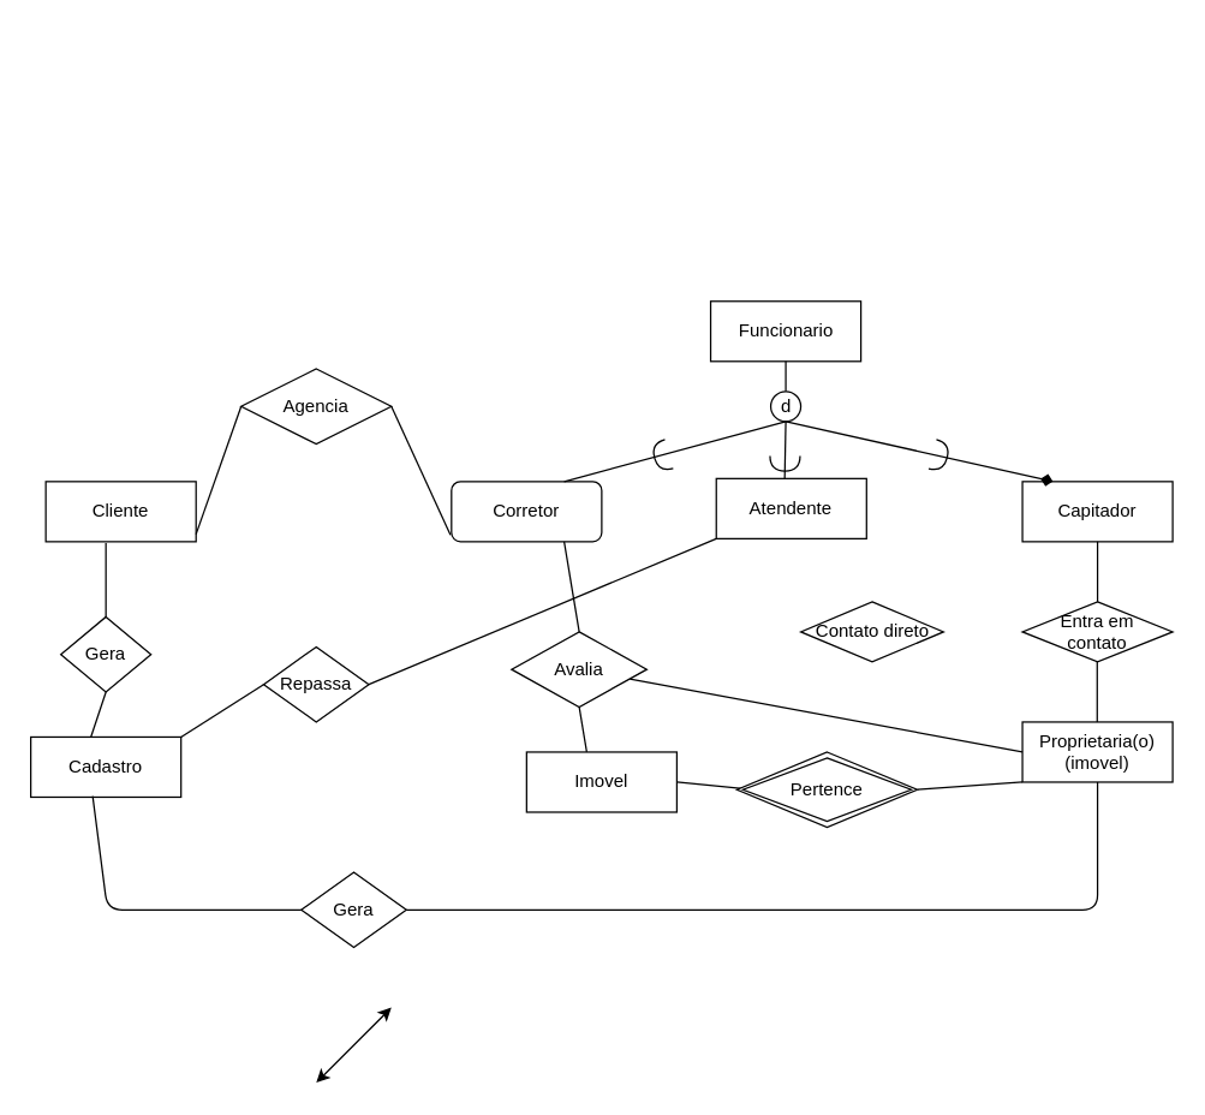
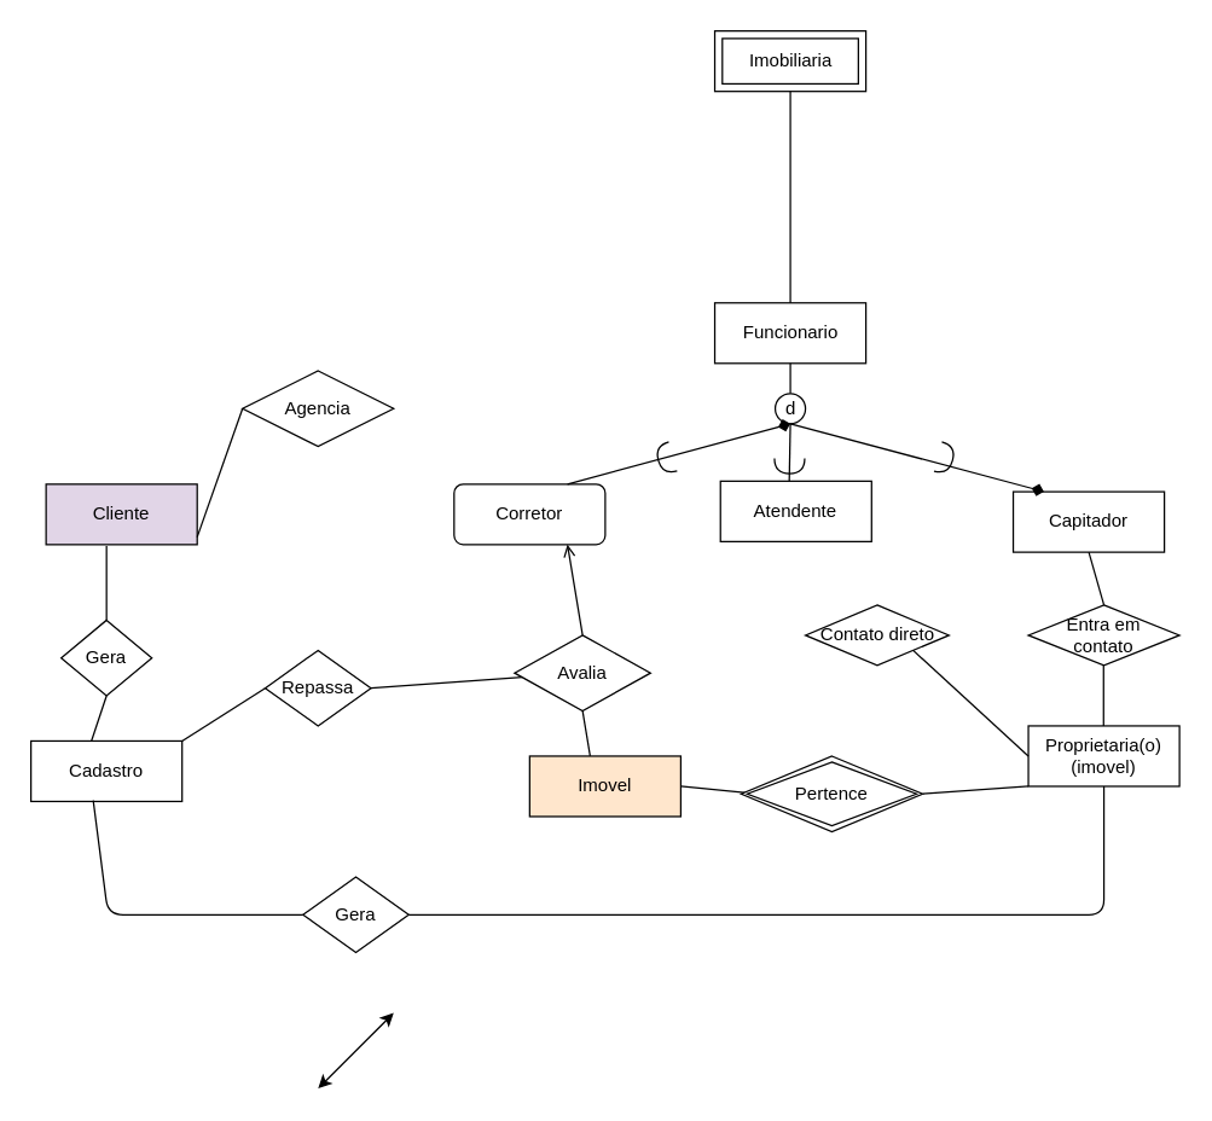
+ <mxCell id="3" value="Imobiliaria" style="shape=ext;margin=3;double=1;whiteSpace=wrap;html=1;align=center;" parent="1" vertex="1"><mxGeometry x="472.5" y="20" width="100" height="40" as="geometry" /></mxCell>
+ <mxCell id="8" value="" style="endArrow=none;html=1;entryX=0.5;entryY=1;entryDx=0;entryDy=0;exitX=0.5;exitY=0;exitDx=0;exitDy=0;" parent="1" source="4" target="3" edge="1"><mxGeometry width="50" height="50" relative="1" as="geometry"><mxPoint x="500" y="210" as="sourcePoint" /><mxPoint x="550" y="160" as="targetPoint" /></mxGeometry></mxCell>
- <mxCell id="12" value="" style="endArrow=none;html=1;entryX=0.5;entryY=1;entryDx=0;entryDy=0;exitX=0.75;exitY=0;exitDx=0;exitDy=0;" parent="1" source="6" target="10" edge="1"><mxGeometry width="50" height="50" relative="1" as="geometry"><mxPoint x="485" y="320" as="sourcePoint" /><mxPoint x="525.02" y="280" as="targetPoint" /></mxGeometry></mxCell>
+ <mxCell id="12" value="" style="endArrow=diamond;html=1;entryX=0.5;entryY=1;entryDx=0;entryDy=0;exitX=0.75;exitY=0;exitDx=0;exitDy=0;" parent="1" source="6" target="10" edge="1"><mxGeometry width="50" height="50" relative="1" as="geometry"><mxPoint x="485" y="320" as="sourcePoint" /><mxPoint x="525.02" y="280" as="targetPoint" /></mxGeometry></mxCell>
- <mxCell id="26" value="" style="endArrow=none;html=1;entryX=-0.007;entryY=0.889;entryDx=0;entryDy=0;exitX=1;exitY=0.5;exitDx=0;exitDy=0;entryPerimeter=0;" parent="1" source="25" target="6" edge="1"><mxGeometry width="50" height="50" relative="1" as="geometry"><mxPoint x="320" y="410" as="sourcePoint" /><mxPoint x="370" y="360" as="targetPoint" /></mxGeometry></mxCell>
- <mxCell id="15" value="Cliente&lt;br&gt;" style="whiteSpace=wrap;html=1;align=center;strokeWidth=1;" parent="1" vertex="1"><mxGeometry x="30" y="320" width="100" height="40" as="geometry" /></mxCell>
+ <mxCell id="15" value="Cliente&lt;br&gt;" style="whiteSpace=wrap;html=1;align=center;strokeWidth=1;fillColor=#e1d5e7;" parent="1" vertex="1"><mxGeometry x="30" y="320" width="100" height="40" as="geometry" /></mxCell>
- <mxCell id="5" value="Capitador&lt;br&gt;" style="whiteSpace=wrap;html=1;align=center;" parent="1" vertex="1"><mxGeometry x="680" y="320" width="100" height="40" as="geometry" /></mxCell>
+ <mxCell id="5" value="Capitador&lt;br&gt;" style="whiteSpace=wrap;html=1;align=center;" parent="1" vertex="1"><mxGeometry x="670" y="325" width="100" height="40" as="geometry" /></mxCell>
- <mxCell id="29" value="" style="endArrow=none;html=1;entryX=0.75;entryY=1;entryDx=0;entryDy=0;exitX=0.5;exitY=0;exitDx=0;exitDy=0;" parent="1" source="28" target="6" edge="1"><mxGeometry width="50" height="50" relative="1" as="geometry"><mxPoint x="340" y="420" as="sourcePoint" /><mxPoint x="390" y="370" as="targetPoint" /></mxGeometry></mxCell>
+ <mxCell id="29" value="" style="endArrow=open;html=1;entryX=0.75;entryY=1;entryDx=0;entryDy=0;exitX=0.5;exitY=0;exitDx=0;exitDy=0;" parent="1" source="28" target="6" edge="1"><mxGeometry width="50" height="50" relative="1" as="geometry"><mxPoint x="340" y="420" as="sourcePoint" /><mxPoint x="390" y="370" as="targetPoint" /></mxGeometry></mxCell>
- <mxCell id="42" value="" style="endArrow=none;html=1;entryX=0;entryY=1;entryDx=0;entryDy=0;exitX=1;exitY=0.5;exitDx=0;exitDy=0;" parent="1" source="40" target="17" edge="1"><mxGeometry width="50" height="50" relative="1" as="geometry"><mxPoint x="250" y="450" as="sourcePoint" /><mxPoint x="300" y="410" as="targetPoint" /></mxGeometry></mxCell>
+ <mxCell id="42" value="" style="endArrow=none;html=1;exitX=1;exitY=0.5;exitDx=0;exitDy=0;" parent="1" source="40" target="28" edge="1"><mxGeometry width="50" height="50" relative="1" as="geometry"><mxPoint x="250" y="450" as="sourcePoint" /><mxPoint x="300" y="410" as="targetPoint" /></mxGeometry></mxCell>
- <mxCell id="24" value="" style="endArrow=none;html=1;exitX=0;exitY=0.5;exitDx=0;exitDy=0;" parent="1" source="2" target="28" edge="1"><mxGeometry width="50" height="50" relative="1" as="geometry"><mxPoint x="580" y="490" as="sourcePoint" /><mxPoint x="630" y="440" as="targetPoint" /></mxGeometry></mxCell>
+ <mxCell id="24" value="" style="endArrow=none;html=1;entryX=1;entryY=1;entryDx=0;entryDy=0;exitX=0;exitY=0.5;exitDx=0;exitDy=0;" parent="1" source="2" target="22" edge="1"><mxGeometry width="50" height="50" relative="1" as="geometry"><mxPoint x="580" y="490" as="sourcePoint" /><mxPoint x="630" y="440" as="targetPoint" /></mxGeometry></mxCell>
- <mxCell id="7" value="Imovel" style="whiteSpace=wrap;html=1;align=center;" parent="1" vertex="1"><mxGeometry x="350" y="500" width="100" height="40" as="geometry" /></mxCell>
+ <mxCell id="7" value="Imovel" style="whiteSpace=wrap;html=1;align=center;fillColor=#ffe6cc;" parent="1" vertex="1"><mxGeometry x="350" y="500" width="100" height="40" as="geometry" /></mxCell>
